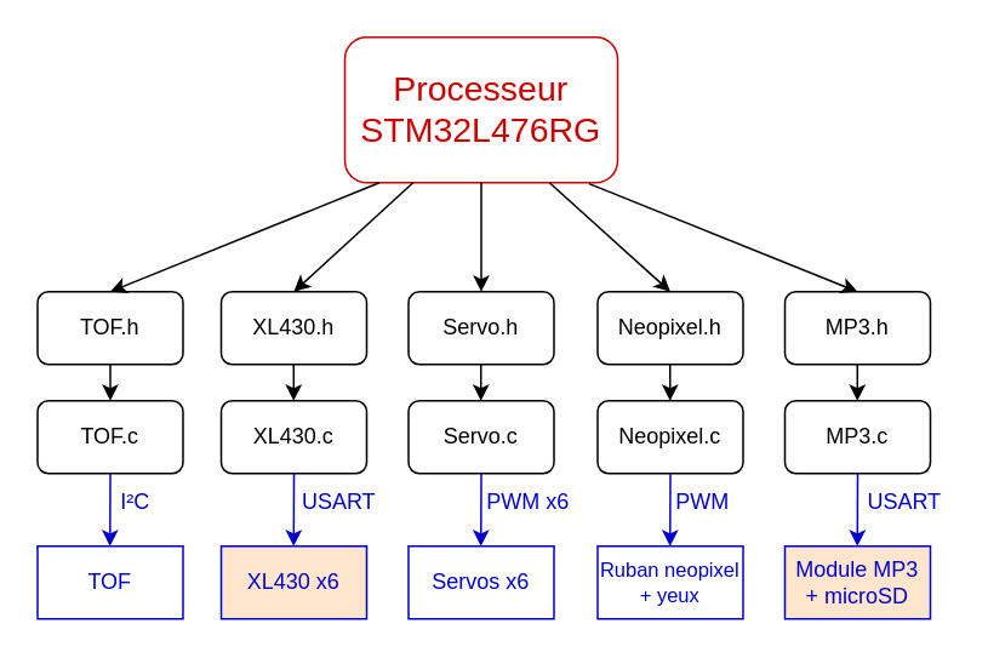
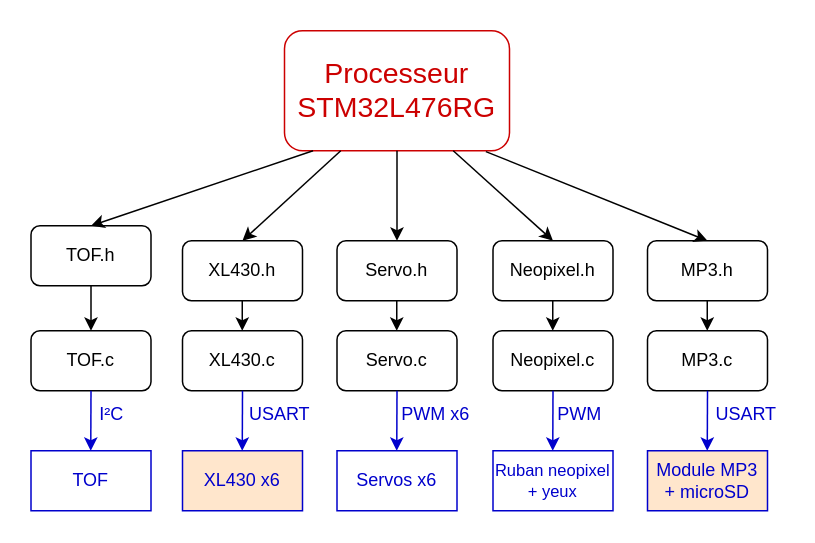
- <mxCell id="3" value="TOF.h" style="rounded=1;whiteSpace=wrap;html=1;" vertex="1" parent="1"><mxGeometry x="20" y="160" width="80" height="40" as="geometry" /></mxCell>
+ <mxCell id="3" value="TOF.h" style="rounded=1;whiteSpace=wrap;html=1;" vertex="1" parent="1"><mxGeometry x="20" y="150" width="80" height="40" as="geometry" /></mxCell>
